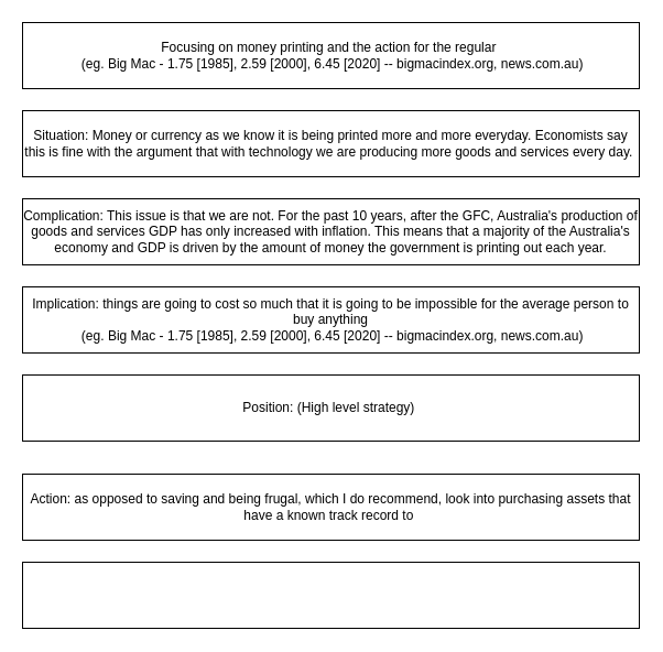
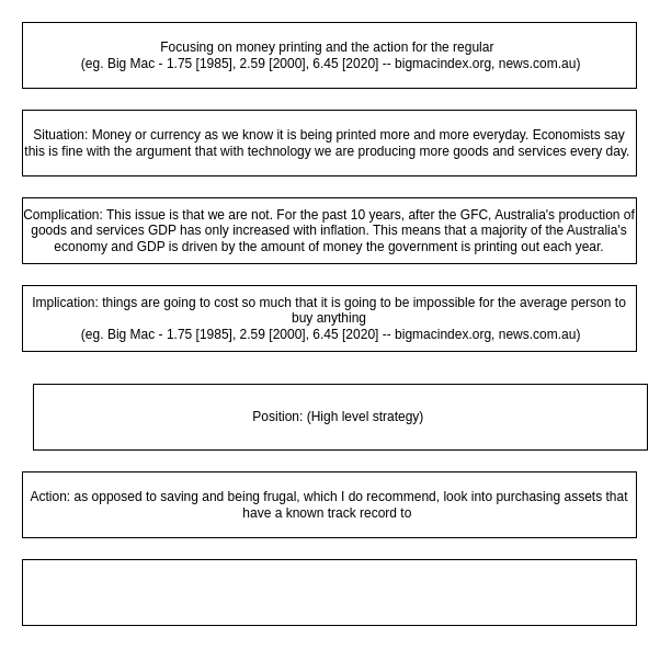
- <mxCell id="5" value="Position: (High level strategy)&amp;nbsp;" style="rounded=0;whiteSpace=wrap;html=1;" vertex="1" parent="1"><mxGeometry x="20" y="340" width="560" height="60" as="geometry" /></mxCell>
+ <mxCell id="5" value="Position: (High level strategy)&amp;nbsp;" style="rounded=0;whiteSpace=wrap;html=1;" vertex="1" parent="1"><mxGeometry x="30" y="350" width="560" height="60" as="geometry" /></mxCell>
